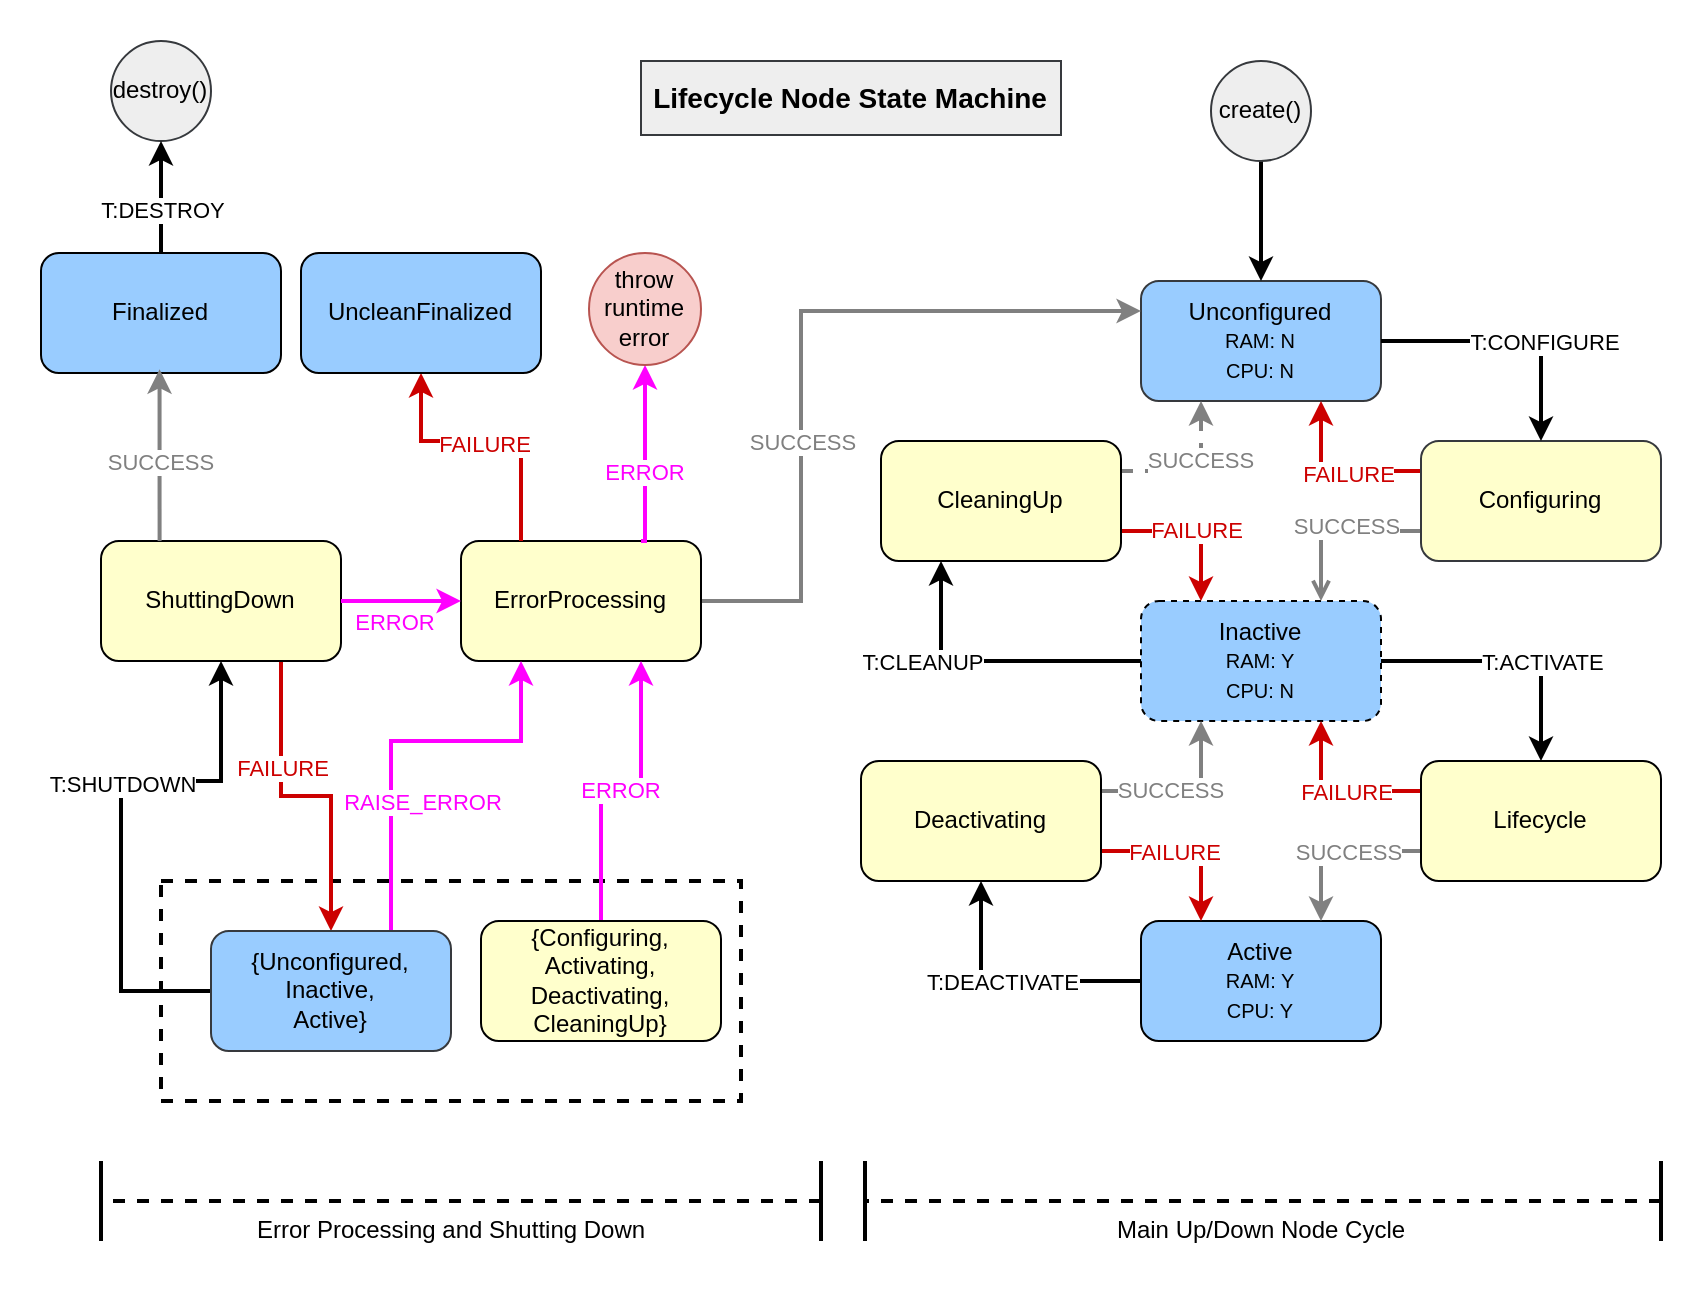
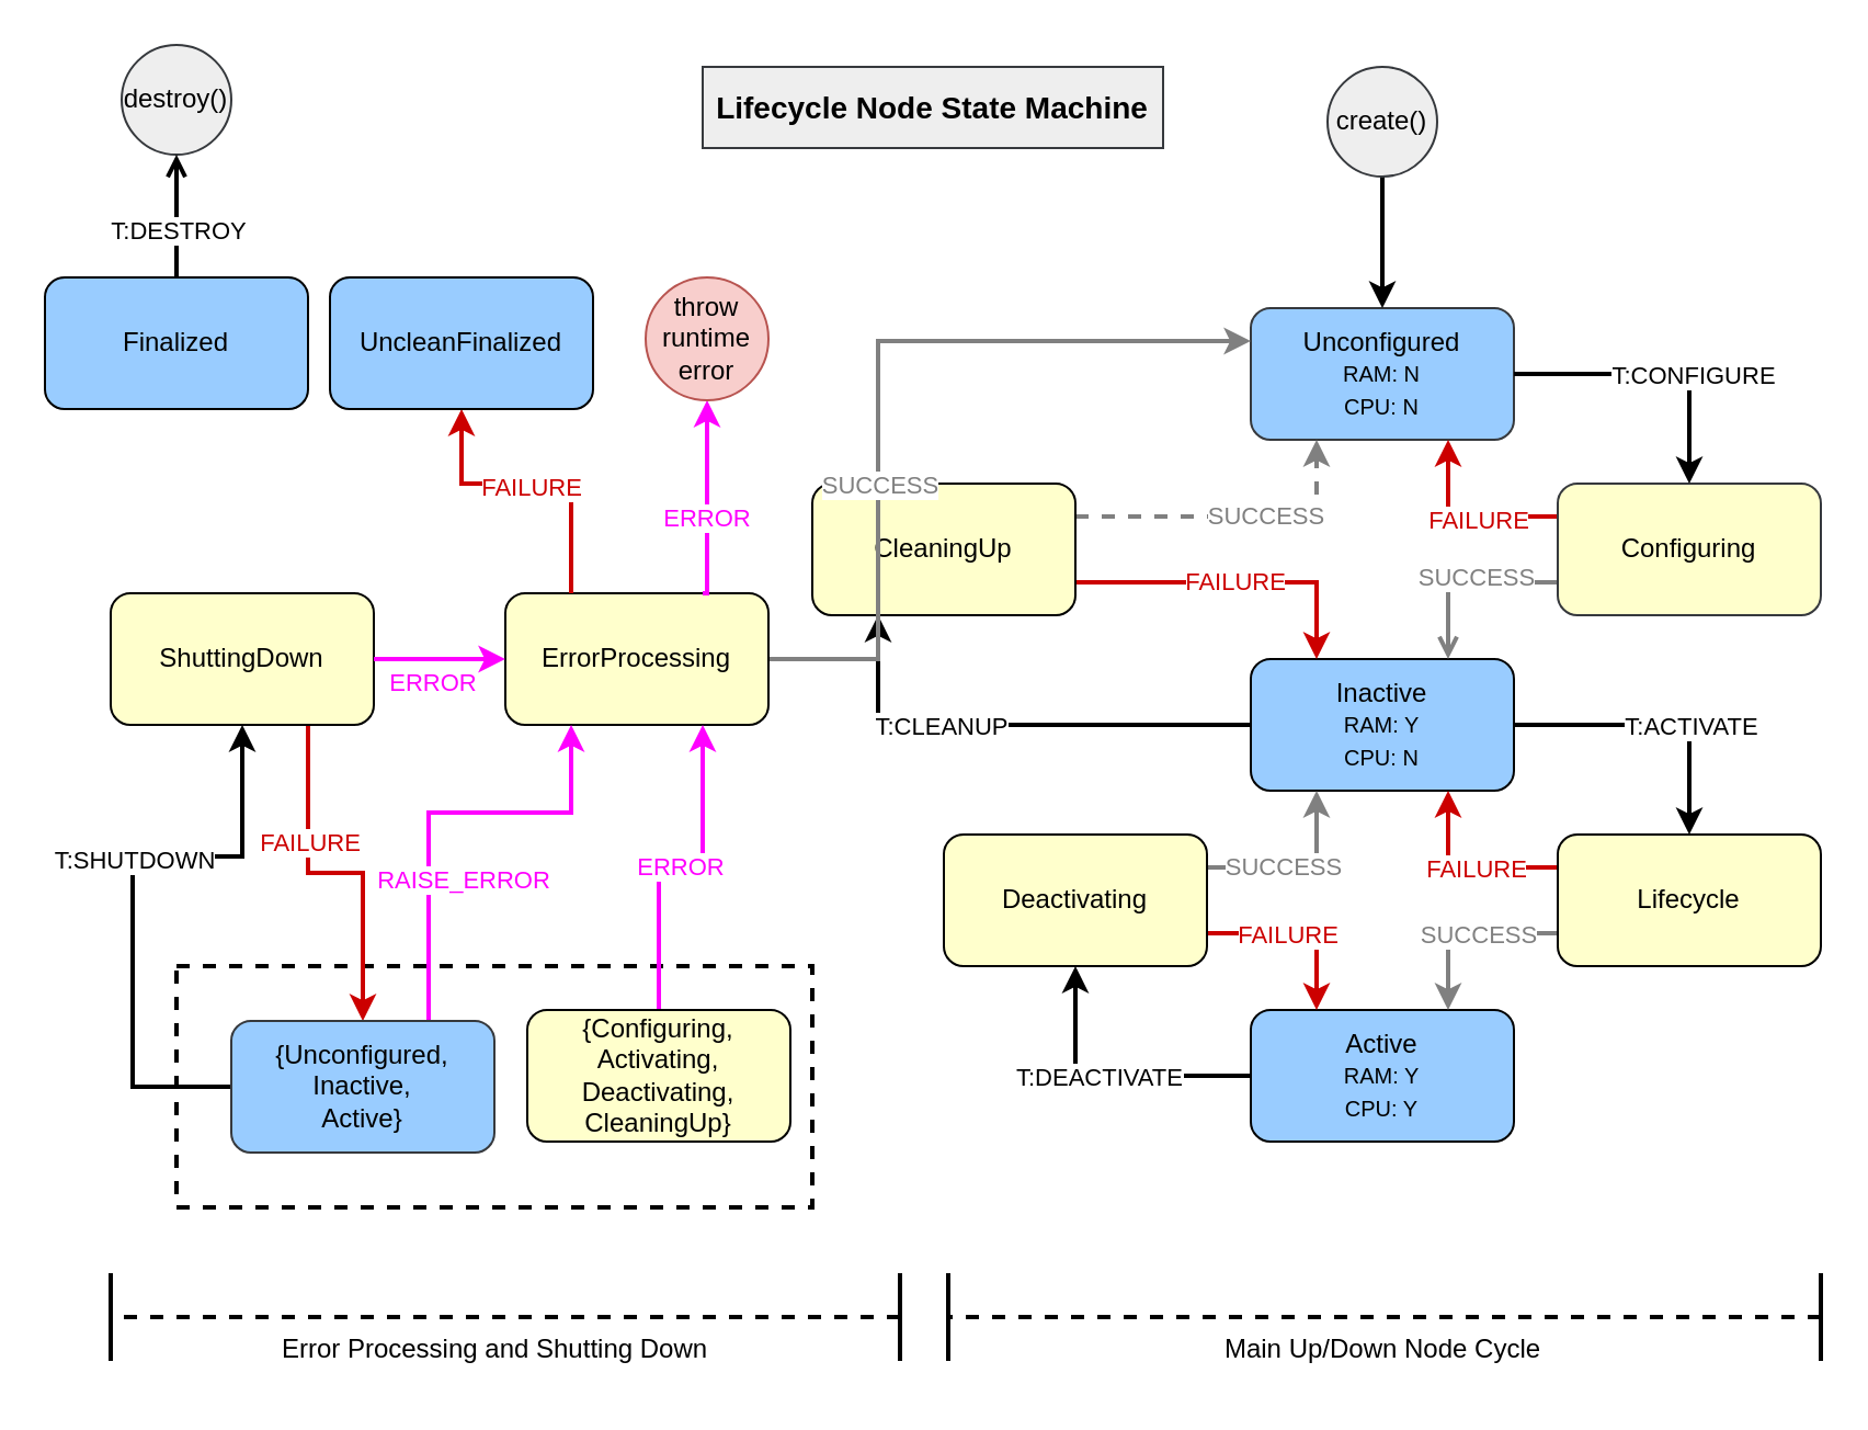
- <mxCell id="54" style="edgeStyle=orthogonalEdgeStyle;rounded=0;orthogonalLoop=1;jettySize=auto;html=1;exitX=0.5;exitY=0;exitDx=0;exitDy=0;entryX=0.5;entryY=1;entryDx=0;entryDy=0;strokeWidth=2;" parent="1" source="39" target="53" edge="1"><mxGeometry relative="1" as="geometry"><mxPoint x="115.333" y="93" as="targetPoint" /></mxGeometry></mxCell>
+ <mxCell id="54" style="edgeStyle=orthogonalEdgeStyle;rounded=0;orthogonalLoop=1;jettySize=auto;html=1;exitX=0.5;exitY=0;exitDx=0;exitDy=0;entryX=0.5;entryY=1;entryDx=0;entryDy=0;strokeWidth=2;endArrow=open;" parent="1" source="39" target="53" edge="1"><mxGeometry relative="1" as="geometry"><mxPoint x="115.333" y="93" as="targetPoint" /></mxGeometry></mxCell>
- <mxCell id="40" style="edgeStyle=orthogonalEdgeStyle;rounded=0;orthogonalLoop=1;jettySize=auto;html=1;exitX=0.25;exitY=0;exitDx=0;exitDy=0;strokeWidth=2;strokeColor=#808080;entryX=0.494;entryY=0.969;entryDx=0;entryDy=0;entryPerimeter=0;" parent="1" source="34" target="39" edge="1"><mxGeometry relative="1" as="geometry"><Array as="points"><mxPoint x="80" y="184" /></Array><mxPoint x="10" y="210" as="targetPoint" /></mxGeometry></mxCell>
- <mxCell id="41" value="SUCCESS" style="edgeLabel;html=1;align=center;verticalAlign=middle;resizable=0;points=[];fontColor=#808080;" parent="40" vertex="1" connectable="0"><mxGeometry x="0.124" y="2" relative="1" as="geometry"><mxPoint x="2" y="8" as="offset" /></mxGeometry></mxCell>
- <mxCell id="29" value="CleaningUp" style="rounded=1;whiteSpace=wrap;html=1;fillColor=#ffffcc;" parent="1" vertex="1"><mxGeometry x="440" y="220" width="120" height="60" as="geometry" /></mxCell>
+ <mxCell id="29" value="CleaningUp" style="rounded=1;whiteSpace=wrap;html=1;fillColor=#ffffcc;" parent="1" vertex="1"><mxGeometry x="370" y="220" width="120" height="60" as="geometry" /></mxCell>
- <mxCell id="4" value="Inactive&lt;br&gt;&lt;font style=&quot;border-color: var(--border-color); font-size: 10px;&quot;&gt;RAM: Y&lt;br style=&quot;border-color: var(--border-color);&quot;&gt;&lt;/font&gt;&lt;font style=&quot;font-size: 10px;&quot;&gt;CPU: N&lt;/font&gt;" style="rounded=1;whiteSpace=wrap;html=1;fillColor=#99CCFF;dashed=1;" parent="1" vertex="1"><mxGeometry x="570" y="300" width="120" height="60" as="geometry" /></mxCell>
+ <mxCell id="4" value="Inactive&lt;br&gt;&lt;font style=&quot;border-color: var(--border-color); font-size: 10px;&quot;&gt;RAM: Y&lt;br style=&quot;border-color: var(--border-color);&quot;&gt;&lt;/font&gt;&lt;font style=&quot;font-size: 10px;&quot;&gt;CPU: N&lt;/font&gt;" style="rounded=1;whiteSpace=wrap;html=1;fillColor=#99CCFF;" parent="1" vertex="1"><mxGeometry x="570" y="300" width="120" height="60" as="geometry" /></mxCell>
